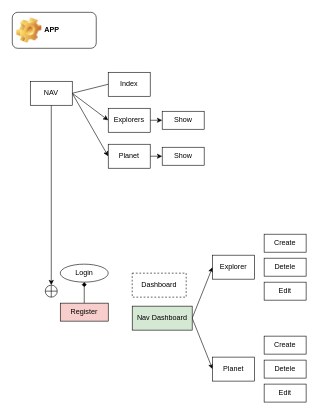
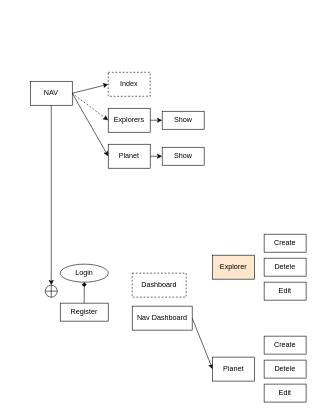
- <mxCell id="8" value="APP" style="label;whiteSpace=wrap;html=1;image=img/clipart/Gear_128x128.png" vertex="1" parent="1"><mxGeometry x="20" y="20" width="140" height="60" as="geometry" /></mxCell>
- <mxCell id="2" value="Index" style="rounded=0;whiteSpace=wrap;html=1;" vertex="1" parent="1"><mxGeometry x="180" y="120" width="70" height="40" as="geometry" /></mxCell>
+ <mxCell id="2" value="Index" style="rounded=0;whiteSpace=wrap;html=1;dashed=1;" vertex="1" parent="1"><mxGeometry x="180" y="120" width="70" height="40" as="geometry" /></mxCell>
- <mxCell id="3" style="edgeStyle=none;html=1;exitX=1;exitY=0.5;exitDx=0;exitDy=0;entryX=0;entryY=0.5;entryDx=0;entryDy=0;endArrow=none;" edge="1" parent="1" source="7" target="2"><mxGeometry relative="1" as="geometry" /></mxCell>
+ <mxCell id="3" style="edgeStyle=none;html=1;exitX=1;exitY=0.5;exitDx=0;exitDy=0;entryX=0;entryY=0.5;entryDx=0;entryDy=0;" edge="1" parent="1" source="7" target="2"><mxGeometry relative="1" as="geometry" /></mxCell>
- <mxCell id="5" style="edgeStyle=none;html=1;exitX=1;exitY=0.5;exitDx=0;exitDy=0;entryX=0;entryY=0.5;entryDx=0;entryDy=0;" edge="1" parent="1" source="7" target="26"><mxGeometry relative="1" as="geometry" /></mxCell>
+ <mxCell id="5" style="edgeStyle=none;html=1;exitX=1;exitY=0.5;exitDx=0;exitDy=0;entryX=0;entryY=0.5;entryDx=0;entryDy=0;dashed=1;" edge="1" parent="1" source="7" target="26"><mxGeometry relative="1" as="geometry" /></mxCell>
- <mxCell id="12" value="Explorer" style="rounded=0;whiteSpace=wrap;html=1;" vertex="1" parent="1"><mxGeometry x="354" y="425" width="70" height="40" as="geometry" /></mxCell>
+ <mxCell id="12" value="Explorer" style="rounded=0;whiteSpace=wrap;html=1;fillColor=#ffe6cc;" vertex="1" parent="1"><mxGeometry x="354" y="425" width="70" height="40" as="geometry" /></mxCell>
- <mxCell id="9" style="edgeStyle=none;html=1;entryX=0;entryY=0.5;entryDx=0;entryDy=0;exitX=1;exitY=0.5;exitDx=0;exitDy=0;" edge="1" parent="1" source="11" target="12"><mxGeometry relative="1" as="geometry" /></mxCell>
- <mxCell id="16" value="Register" style="rounded=0;whiteSpace=wrap;html=1;fillColor=#f8cecc;" vertex="1" parent="1"><mxGeometry x="100" y="505" width="80" height="30" as="geometry" /></mxCell>
+ <mxCell id="16" value="Register" style="rounded=0;whiteSpace=wrap;html=1;" vertex="1" parent="1"><mxGeometry x="100" y="505" width="80" height="30" as="geometry" /></mxCell>
- <mxCell id="11" value="Nav Dashboard" style="rounded=0;whiteSpace=wrap;html=1;fillColor=#d5e8d4;" vertex="1" parent="1"><mxGeometry x="220" y="510" width="100" height="40" as="geometry" /></mxCell>
+ <mxCell id="11" value="Nav Dashboard" style="rounded=0;whiteSpace=wrap;html=1;" vertex="1" parent="1"><mxGeometry x="220" y="510" width="100" height="40" as="geometry" /></mxCell>
